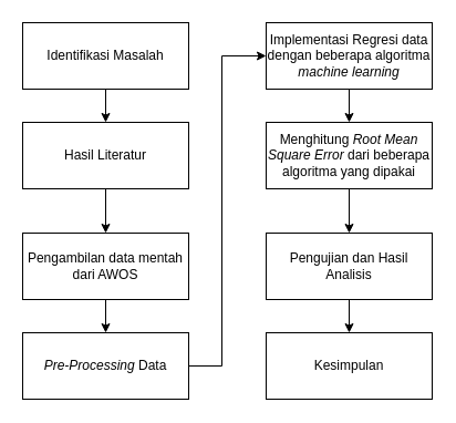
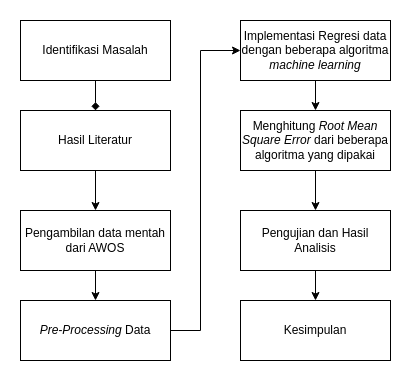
- <mxCell id="2" value="" style="edgeStyle=orthogonalEdgeStyle;rounded=0;orthogonalLoop=1;jettySize=auto;html=1;" edge="1" parent="1" source="3" target="5"><mxGeometry relative="1" as="geometry" /></mxCell>
+ <mxCell id="2" value="" style="edgeStyle=orthogonalEdgeStyle;rounded=0;orthogonalLoop=1;jettySize=auto;html=1;endArrow=diamond;" edge="1" parent="1" source="3" target="5"><mxGeometry relative="1" as="geometry" /></mxCell>
